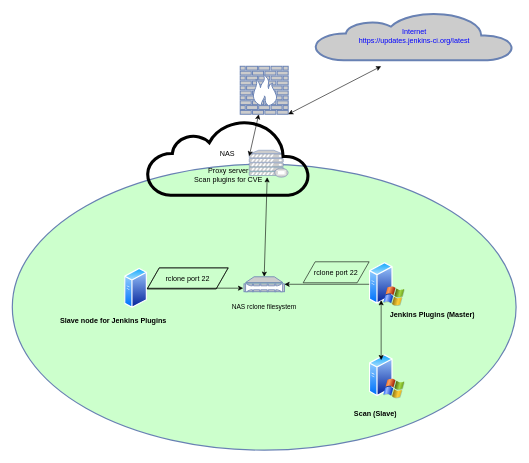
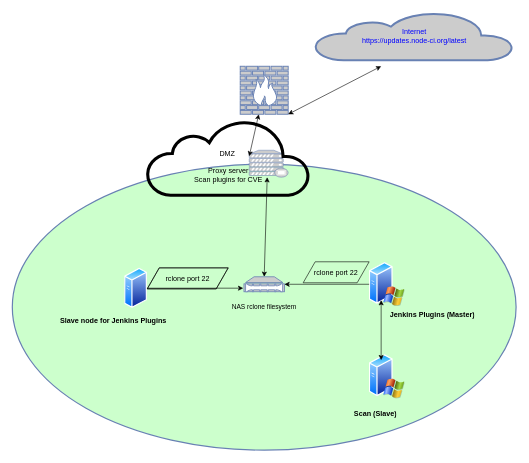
- <mxCell id="6" value="&lt;font color=&quot;#0000ff&quot;&gt;Internet&lt;br&gt;https://updates.jenkins-ci.org/latest&lt;/font&gt;" style="html=1;outlineConnect=0;fillColor=#CCCCCC;strokeColor=#6881B3;gradientColor=none;gradientDirection=north;strokeWidth=2;shape=mxgraph.networks.cloud;fontColor=#ffffff;" vertex="1" parent="1"><mxGeometry x="525" y="20" width="330" height="80" as="geometry" /></mxCell>
+ <mxCell id="6" value="&lt;font color=&quot;#0000ff&quot;&gt;Internet&lt;br&gt;https://updates.node-ci.org/latest&lt;/font&gt;" style="html=1;outlineConnect=0;fillColor=#CCCCCC;strokeColor=#6881B3;gradientColor=none;gradientDirection=north;strokeWidth=2;shape=mxgraph.networks.cloud;fontColor=#ffffff;" vertex="1" parent="1"><mxGeometry x="525" y="20" width="330" height="80" as="geometry" /></mxCell>
- <mxCell id="5" value="&lt;br&gt;&lt;br&gt;NAS&amp;nbsp;&lt;br&gt;&lt;br&gt;Proxy server&lt;br&gt;Scan plugins for CVE" style="html=1;outlineConnect=0;gradientDirection=north;strokeWidth=2;shape=mxgraph.networks.cloud;fillColor=none;" vertex="1" parent="1"><mxGeometry x="245" y="200" width="270" height="125" as="geometry" /></mxCell>
+ <mxCell id="5" value="&lt;br&gt;&lt;br&gt;DMZ&amp;nbsp;&lt;br&gt;&lt;br&gt;Proxy server&lt;br&gt;Scan plugins for CVE" style="html=1;outlineConnect=0;gradientDirection=north;strokeWidth=2;shape=mxgraph.networks.cloud;fillColor=none;" vertex="1" parent="1"><mxGeometry x="245" y="200" width="270" height="125" as="geometry" /></mxCell>
